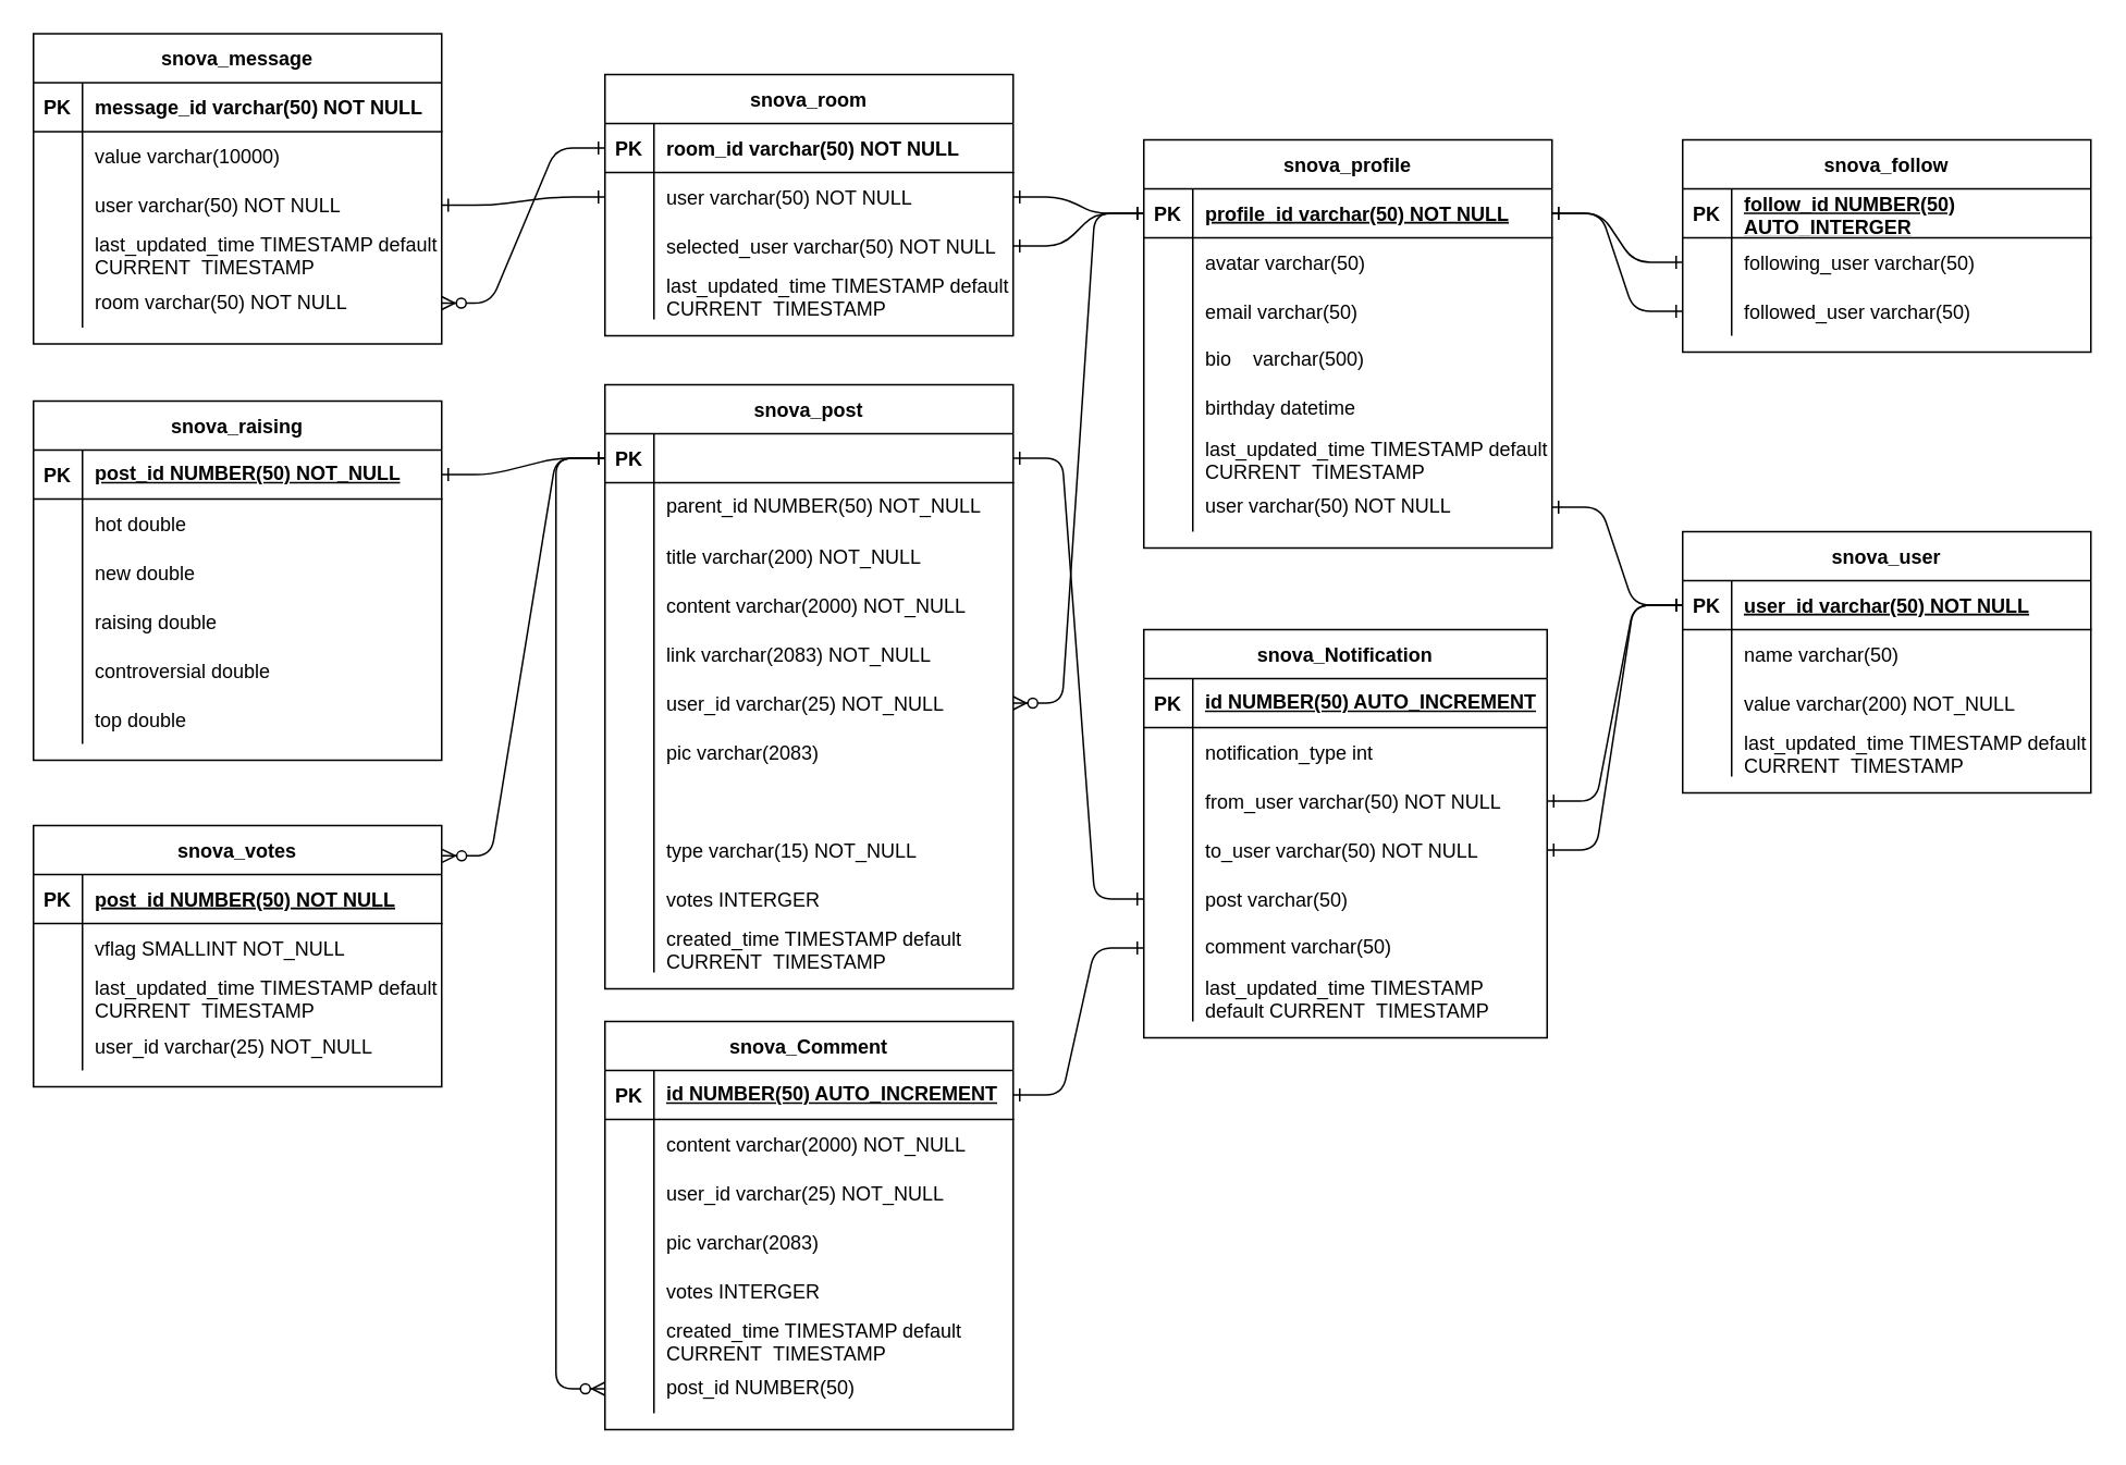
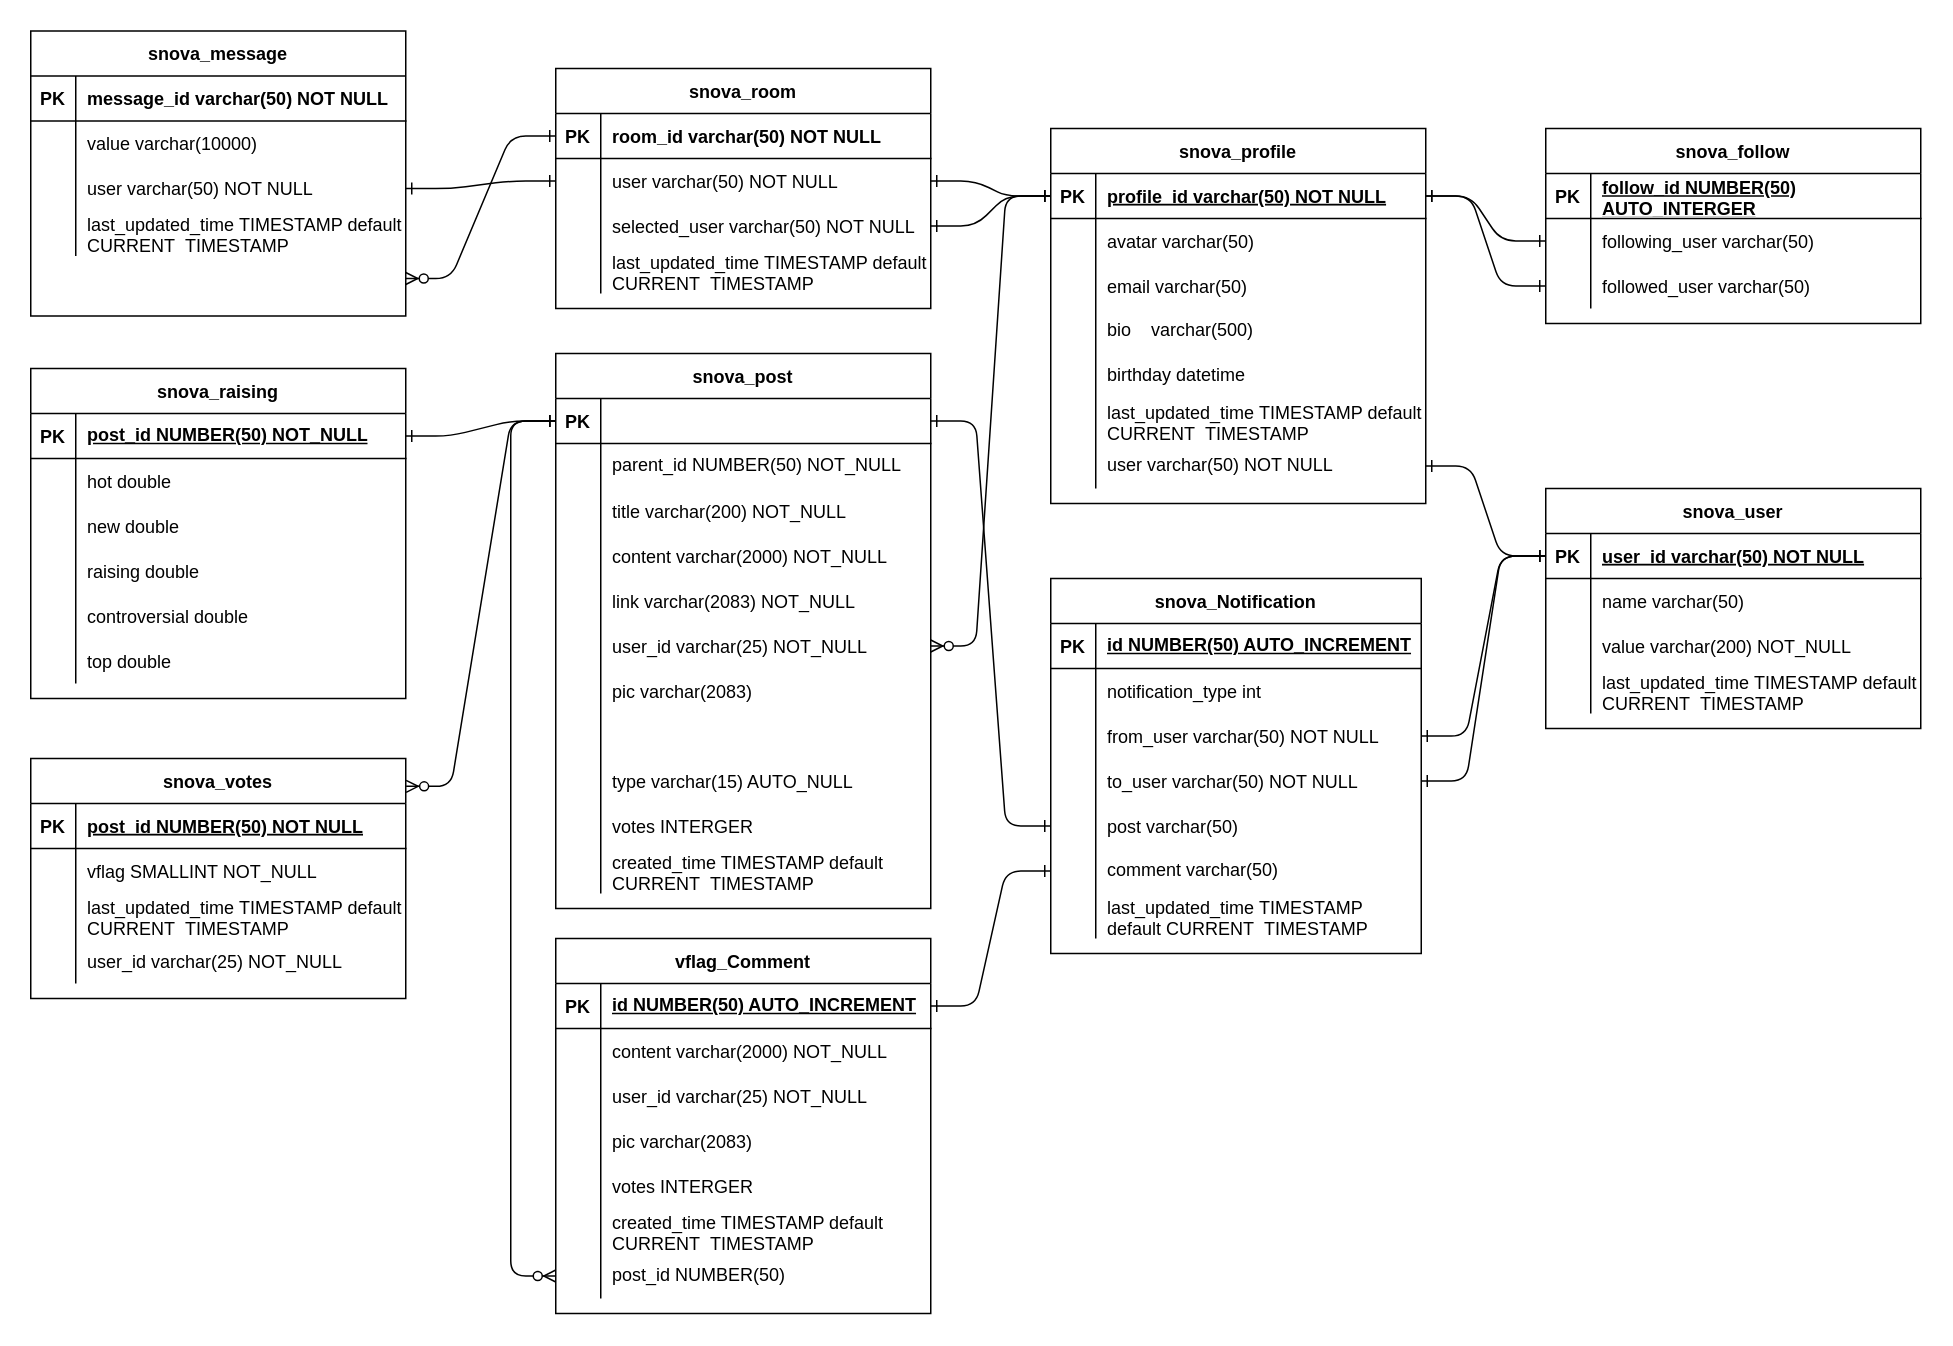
- <mxCell id="144" value="room varchar(50) NOT NULL" style="shape=partialRectangle;overflow=hidden;connectable=0;fillColor=none;top=0;left=0;bottom=0;right=0;align=left;spacingLeft=6;whiteSpace=wrap;fontStyle=0" vertex="1" parent="142"><mxGeometry x="30" width="220" height="30" as="geometry"><mxRectangle width="220" height="30" as="alternateBounds" /></mxGeometry></mxCell>
- <mxCell id="59" value="type varchar(15) NOT_NULL" style="shape=partialRectangle;overflow=hidden;connectable=0;fillColor=none;top=0;left=0;bottom=0;right=0;align=left;spacingLeft=6;labelBackgroundColor=none;fontColor=#000000;" parent="57" vertex="1"><mxGeometry x="30" width="220" height="30" as="geometry"><mxRectangle width="220" height="30" as="alternateBounds" /></mxGeometry></mxCell>
+ <mxCell id="59" value="type varchar(15) AUTO_NULL" style="shape=partialRectangle;overflow=hidden;connectable=0;fillColor=none;top=0;left=0;bottom=0;right=0;align=left;spacingLeft=6;labelBackgroundColor=none;fontColor=#000000;" parent="57" vertex="1"><mxGeometry x="30" width="220" height="30" as="geometry"><mxRectangle width="220" height="30" as="alternateBounds" /></mxGeometry></mxCell>
- <mxCell id="81" value="snova_Comment" style="shape=table;startSize=30;container=1;collapsible=1;childLayout=tableLayout;fixedRows=1;rowLines=0;fontStyle=1;align=center;resizeLast=1;" parent="1" vertex="1"><mxGeometry x="370" y="625" width="250" height="250" as="geometry" /></mxCell>
+ <mxCell id="81" value="vflag_Comment" style="shape=table;startSize=30;container=1;collapsible=1;childLayout=tableLayout;fixedRows=1;rowLines=0;fontStyle=1;align=center;resizeLast=1;" parent="1" vertex="1"><mxGeometry x="370" y="625" width="250" height="250" as="geometry" /></mxCell>
